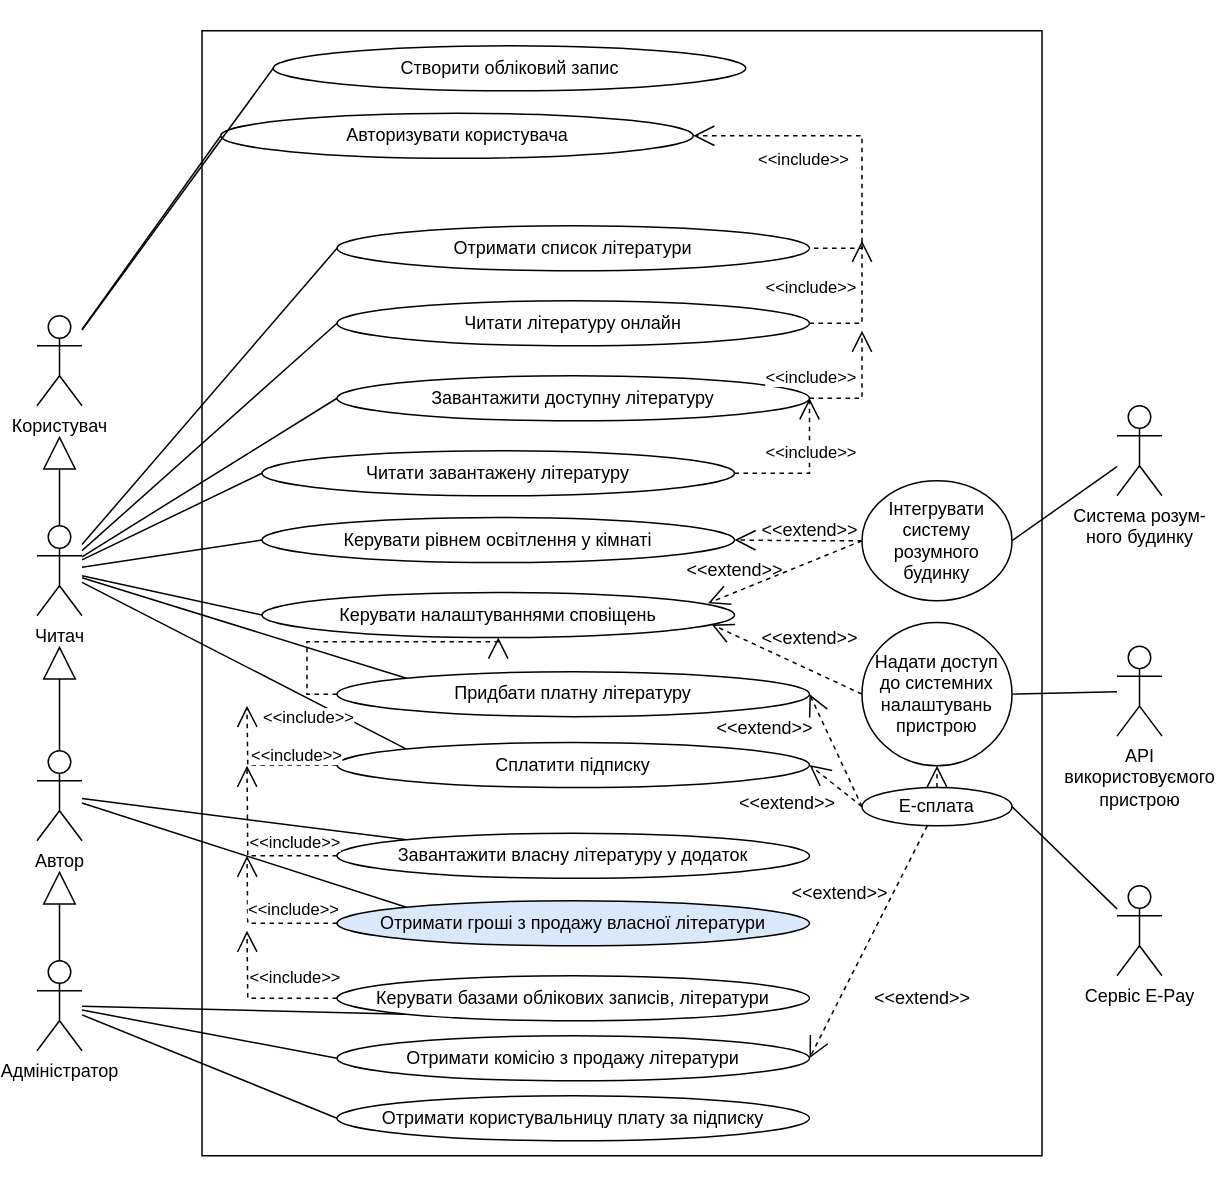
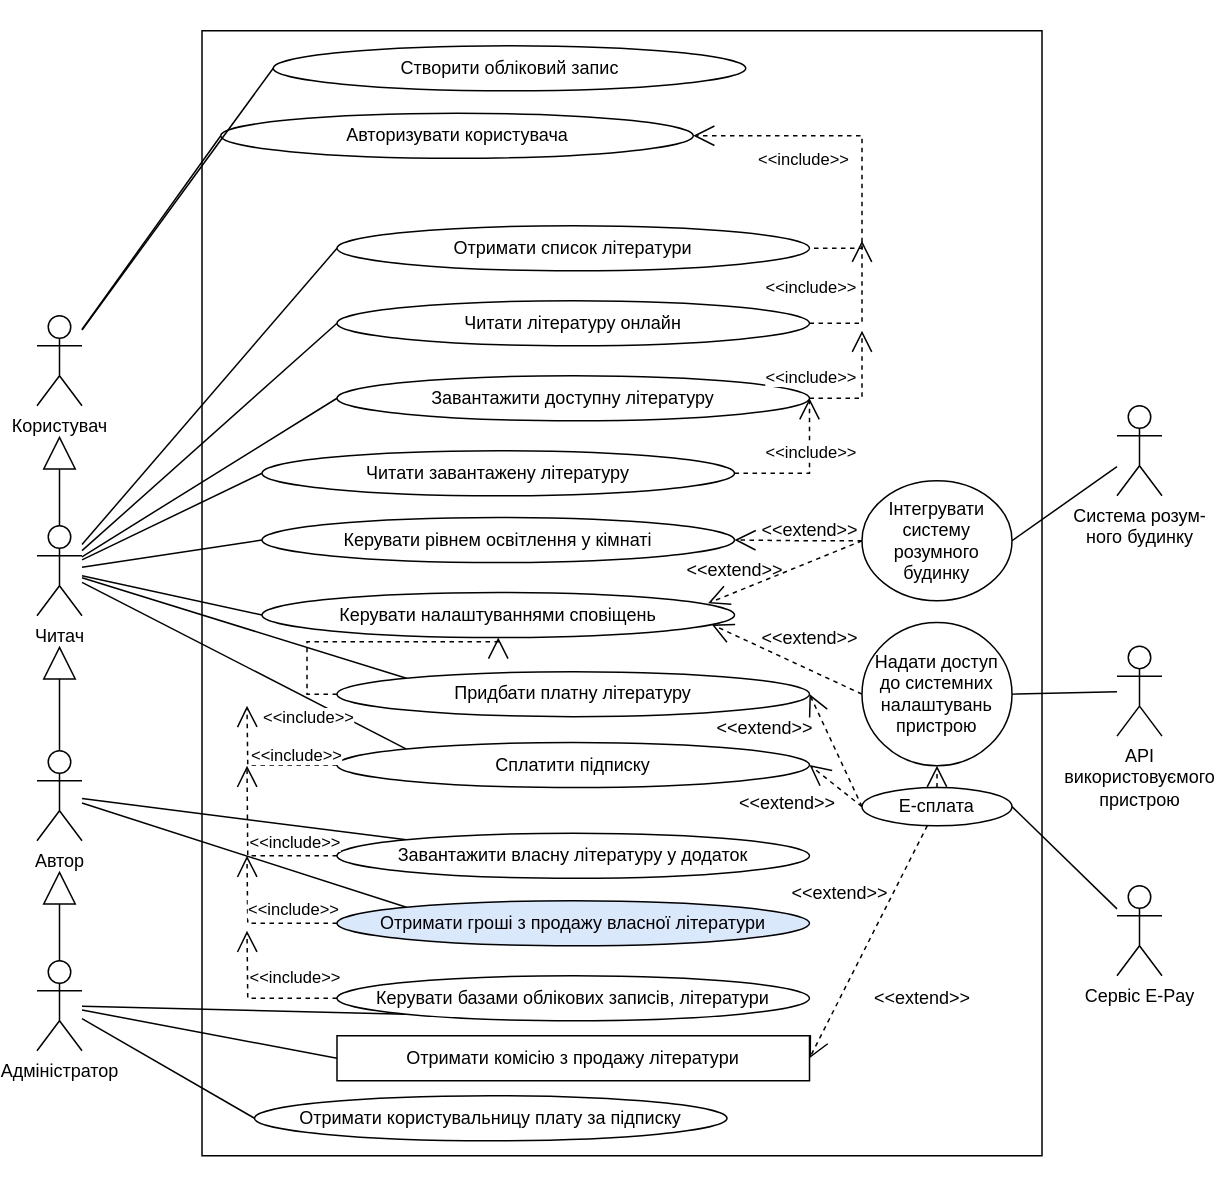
- <mxCell id="45" value="Отримати комісію з продажу літератури" style="ellipse;whiteSpace=wrap;html=1;" parent="1" vertex="1"><mxGeometry x="220" y="690" width="315" height="30" as="geometry" /></mxCell>
+ <mxCell id="45" value="Отримати комісію з продажу літератури" style="whiteSpace=wrap;html=1;rounded=0;" parent="1" vertex="1"><mxGeometry x="220" y="690" width="315" height="30" as="geometry" /></mxCell>
- <mxCell id="46" value="Отримати користувальницу плату за підписку" style="ellipse;whiteSpace=wrap;html=1;" parent="1" vertex="1"><mxGeometry x="220" y="730" width="315" height="30" as="geometry" /></mxCell>
+ <mxCell id="46" value="Отримати користувальницу плату за підписку" style="ellipse;whiteSpace=wrap;html=1;" parent="1" vertex="1"><mxGeometry x="165" y="730" width="315" height="30" as="geometry" /></mxCell>
